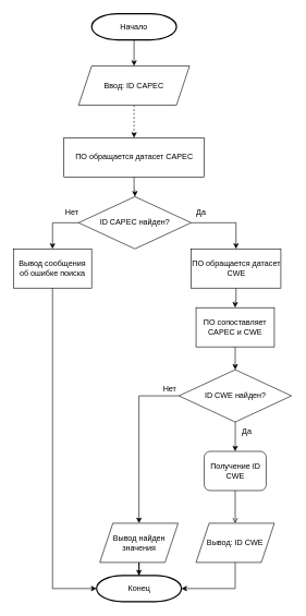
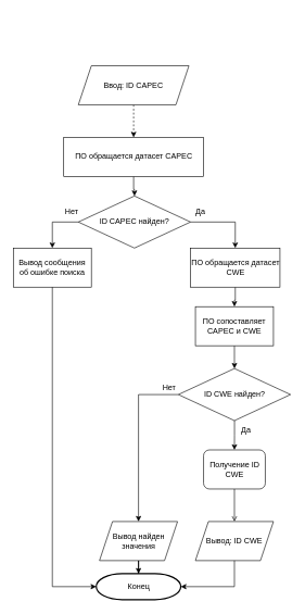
- <mxCell id="3" value="Начало" style="strokeWidth=2;html=1;shape=mxgraph.flowchart.terminator;whiteSpace=wrap;" vertex="1" parent="1"><mxGeometry x="140" y="20" width="130" height="40" as="geometry" /></mxCell>
- <mxCell id="2" value="" style="edgeStyle=orthogonalEdgeStyle;rounded=0;orthogonalLoop=1;jettySize=auto;html=1;" edge="1" parent="1" source="3" target="6"><mxGeometry relative="1" as="geometry" /></mxCell>
